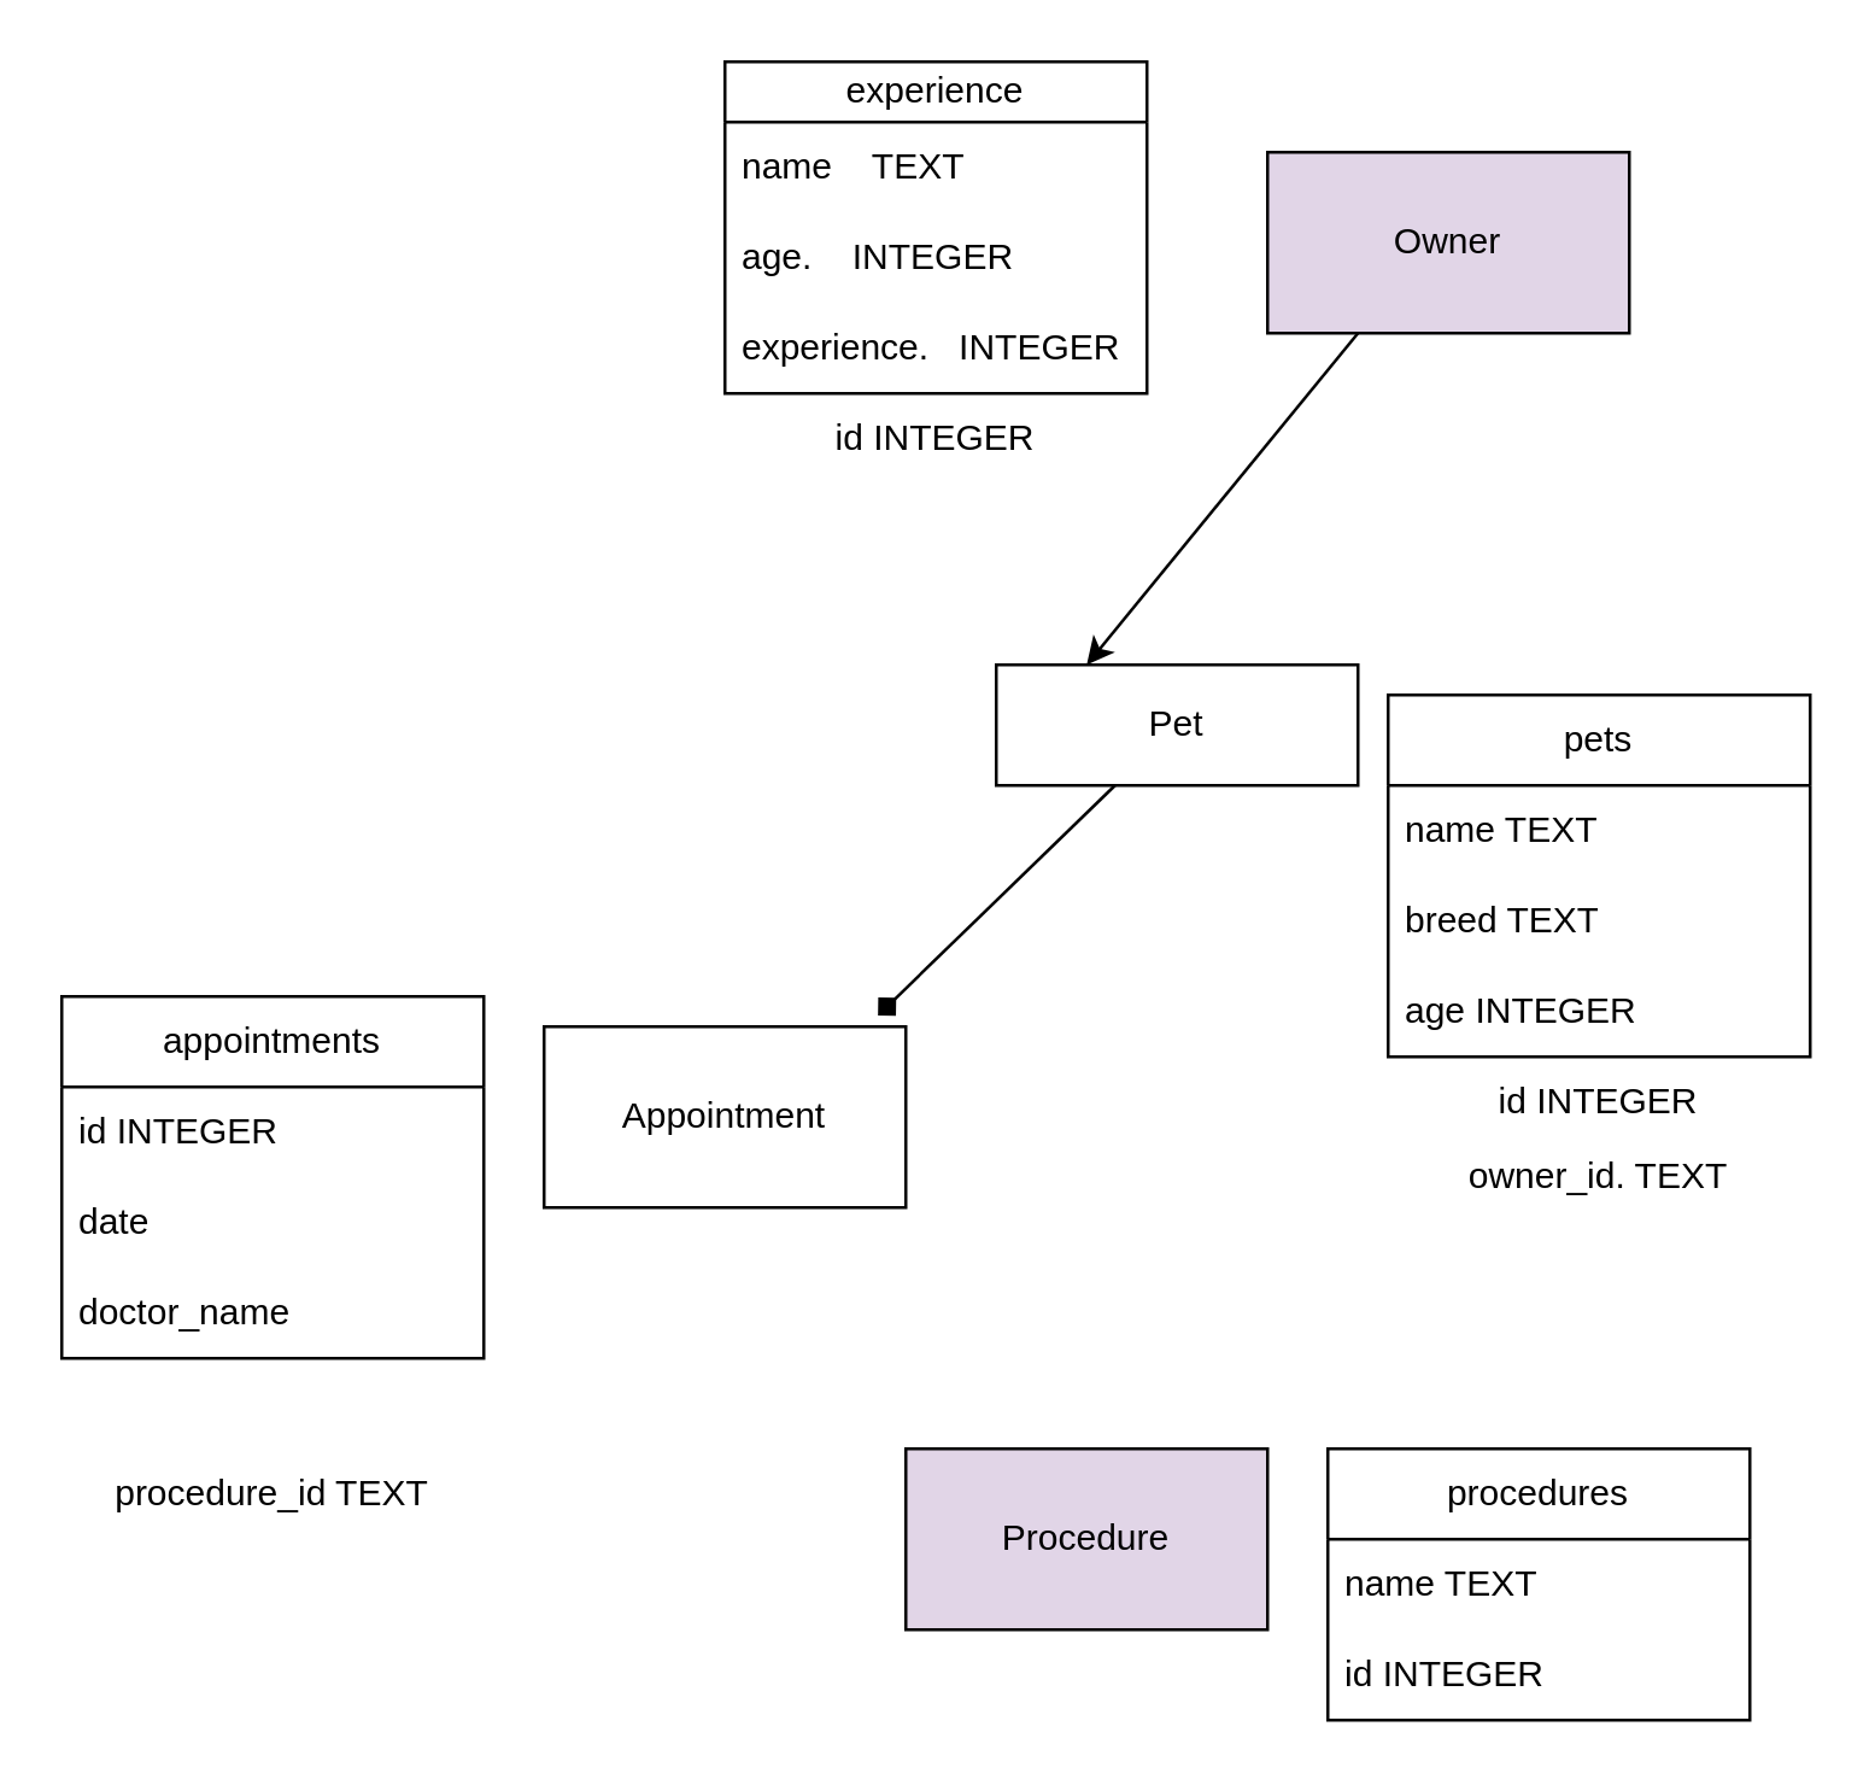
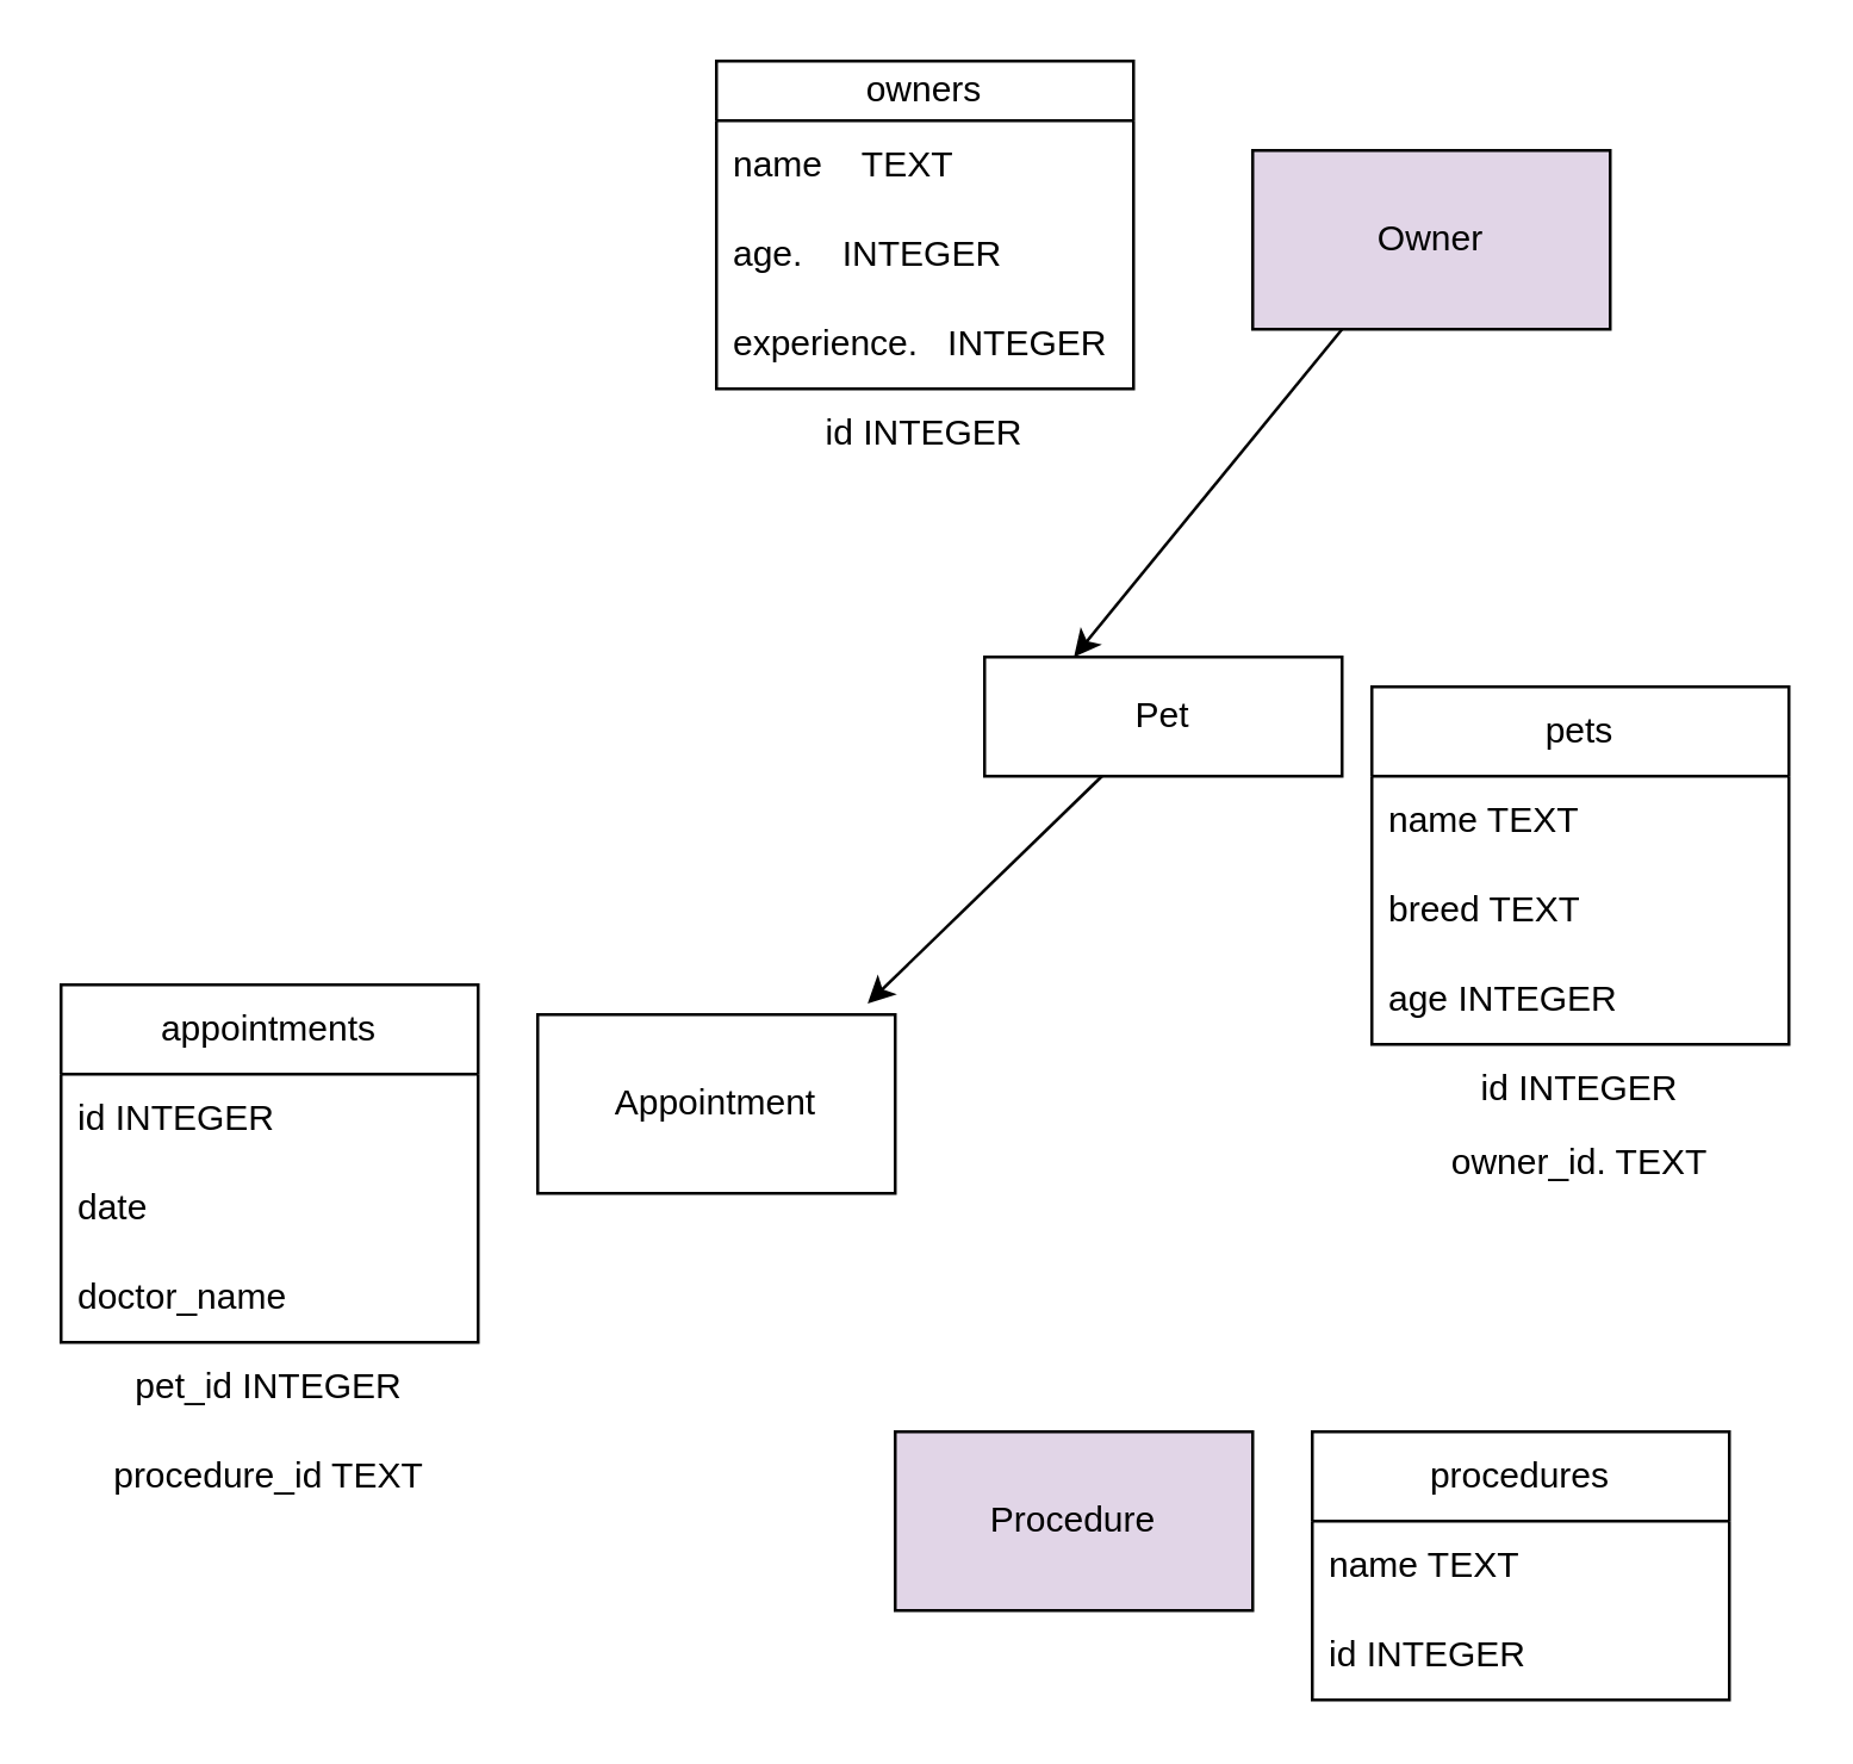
- <mxCell id="7" value="experience" style="swimlane;fontStyle=0;childLayout=stackLayout;horizontal=1;startSize=20;horizontalStack=0;resizeParent=1;resizeParentMax=0;resizeLast=0;collapsible=1;marginBottom=0;whiteSpace=wrap;html=1;" parent="1" vertex="1"><mxGeometry x="240" y="20" width="140" height="110" as="geometry" /></mxCell>
+ <mxCell id="7" value="owners" style="swimlane;fontStyle=0;childLayout=stackLayout;horizontal=1;startSize=20;horizontalStack=0;resizeParent=1;resizeParentMax=0;resizeLast=0;collapsible=1;marginBottom=0;whiteSpace=wrap;html=1;" parent="1" vertex="1"><mxGeometry x="240" y="20" width="140" height="110" as="geometry" /></mxCell>
- <mxCell id="2" style="edgeStyle=none;html=1;entryX=0.923;entryY=-0.062;entryDx=0;entryDy=0;entryPerimeter=0;endArrow=diamond;" parent="1" source="3" target="5" edge="1"><mxGeometry relative="1" as="geometry" /></mxCell>
+ <mxCell id="2" style="edgeStyle=none;html=1;entryX=0.923;entryY=-0.062;entryDx=0;entryDy=0;entryPerimeter=0;" parent="1" source="3" target="5" edge="1"><mxGeometry relative="1" as="geometry" /></mxCell>
+ <mxCell id="26" value="pet_id INTEGER" style="text;html=1;align=center;verticalAlign=middle;whiteSpace=wrap;rounded=0;" vertex="1" parent="1"><mxGeometry x="20" y="450" width="140" height="30" as="geometry" /></mxCell>
